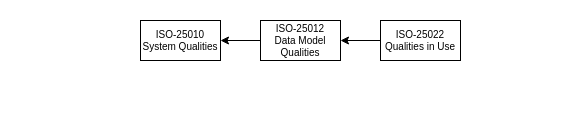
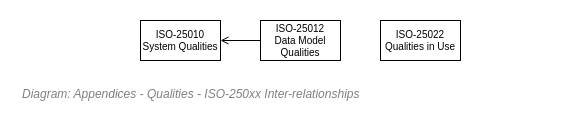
- <mxCell id="6" style="edgeStyle=orthogonalEdgeStyle;rounded=0;orthogonalLoop=1;jettySize=auto;html=1;entryX=1;entryY=0.5;entryDx=0;entryDy=0;" edge="1" parent="1" source="3" target="2"><mxGeometry relative="1" as="geometry" /></mxCell>
+ <mxCell id="6" style="edgeStyle=orthogonalEdgeStyle;rounded=0;orthogonalLoop=1;jettySize=auto;html=1;entryX=1;entryY=0.5;entryDx=0;entryDy=0;endArrow=open;" edge="1" parent="1" source="3" target="2"><mxGeometry relative="1" as="geometry" /></mxCell>
- <mxCell id="7" style="edgeStyle=orthogonalEdgeStyle;rounded=0;orthogonalLoop=1;jettySize=auto;html=1;" edge="1" parent="1" source="4" target="3"><mxGeometry relative="1" as="geometry" /></mxCell>
+ <mxCell id="5" value="&lt;font style=&quot;font-size: 12px&quot;&gt;Diagram: Appendices - Qualities - ISO-250xx Inter-relationships&lt;/font&gt;" style="text;strokeColor=none;fillColor=none;html=1;fontSize=24;fontStyle=2;verticalAlign=middle;align=left;shadow=0;glass=0;comic=0;opacity=30;fontColor=#808080;" vertex="1" parent="1"><mxGeometry x="20" y="80" width="520" height="20" as="geometry" /></mxCell>
